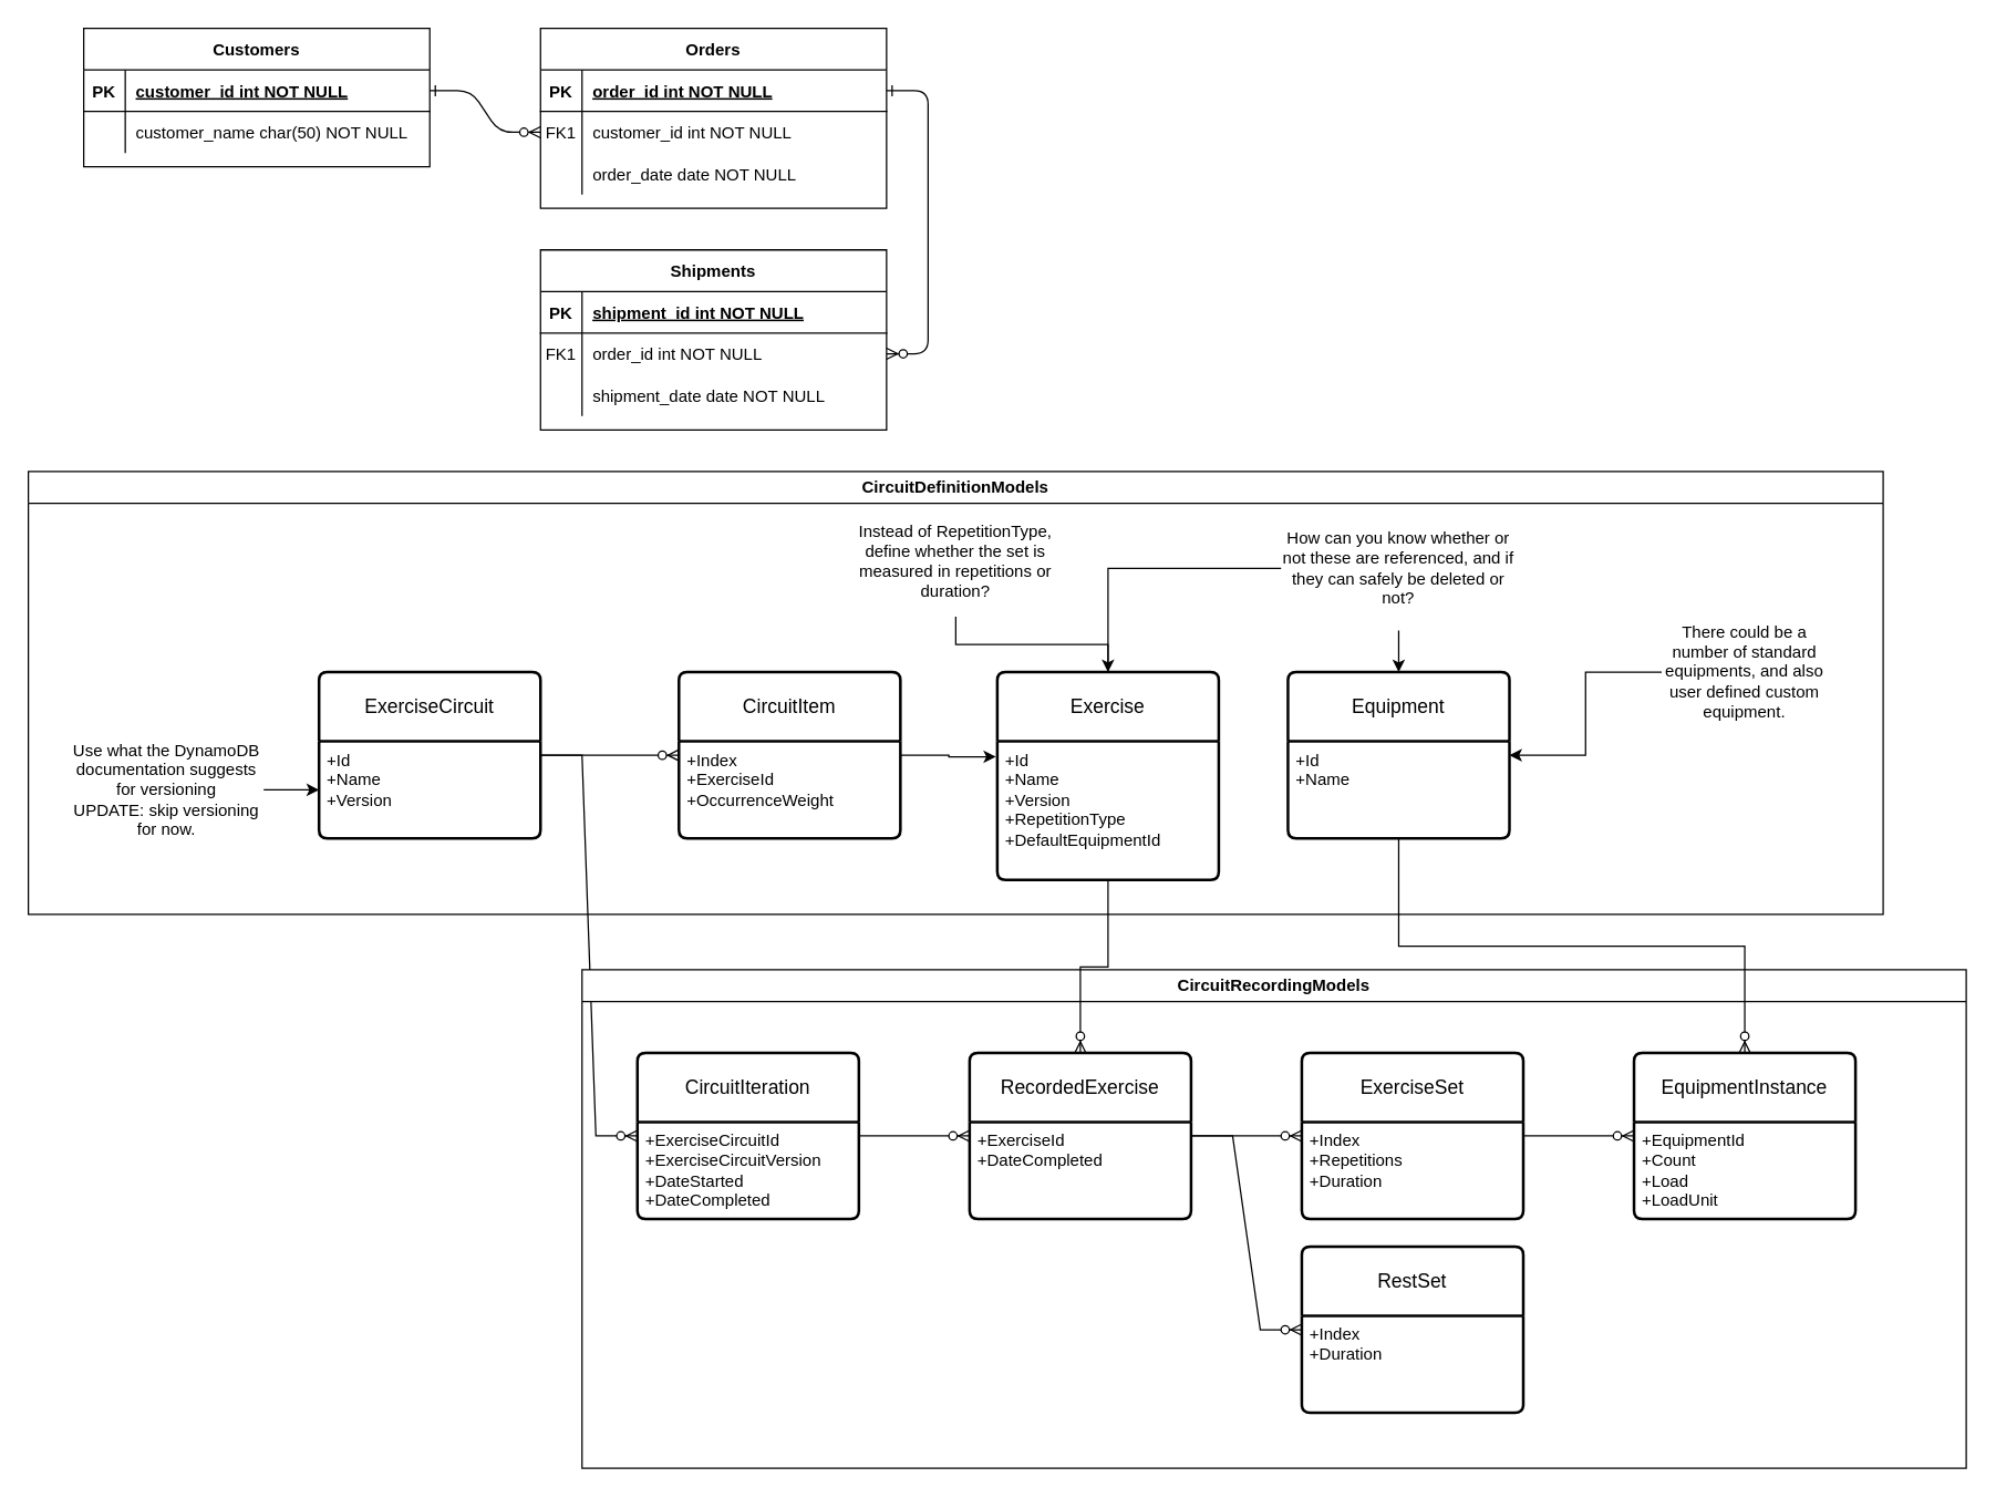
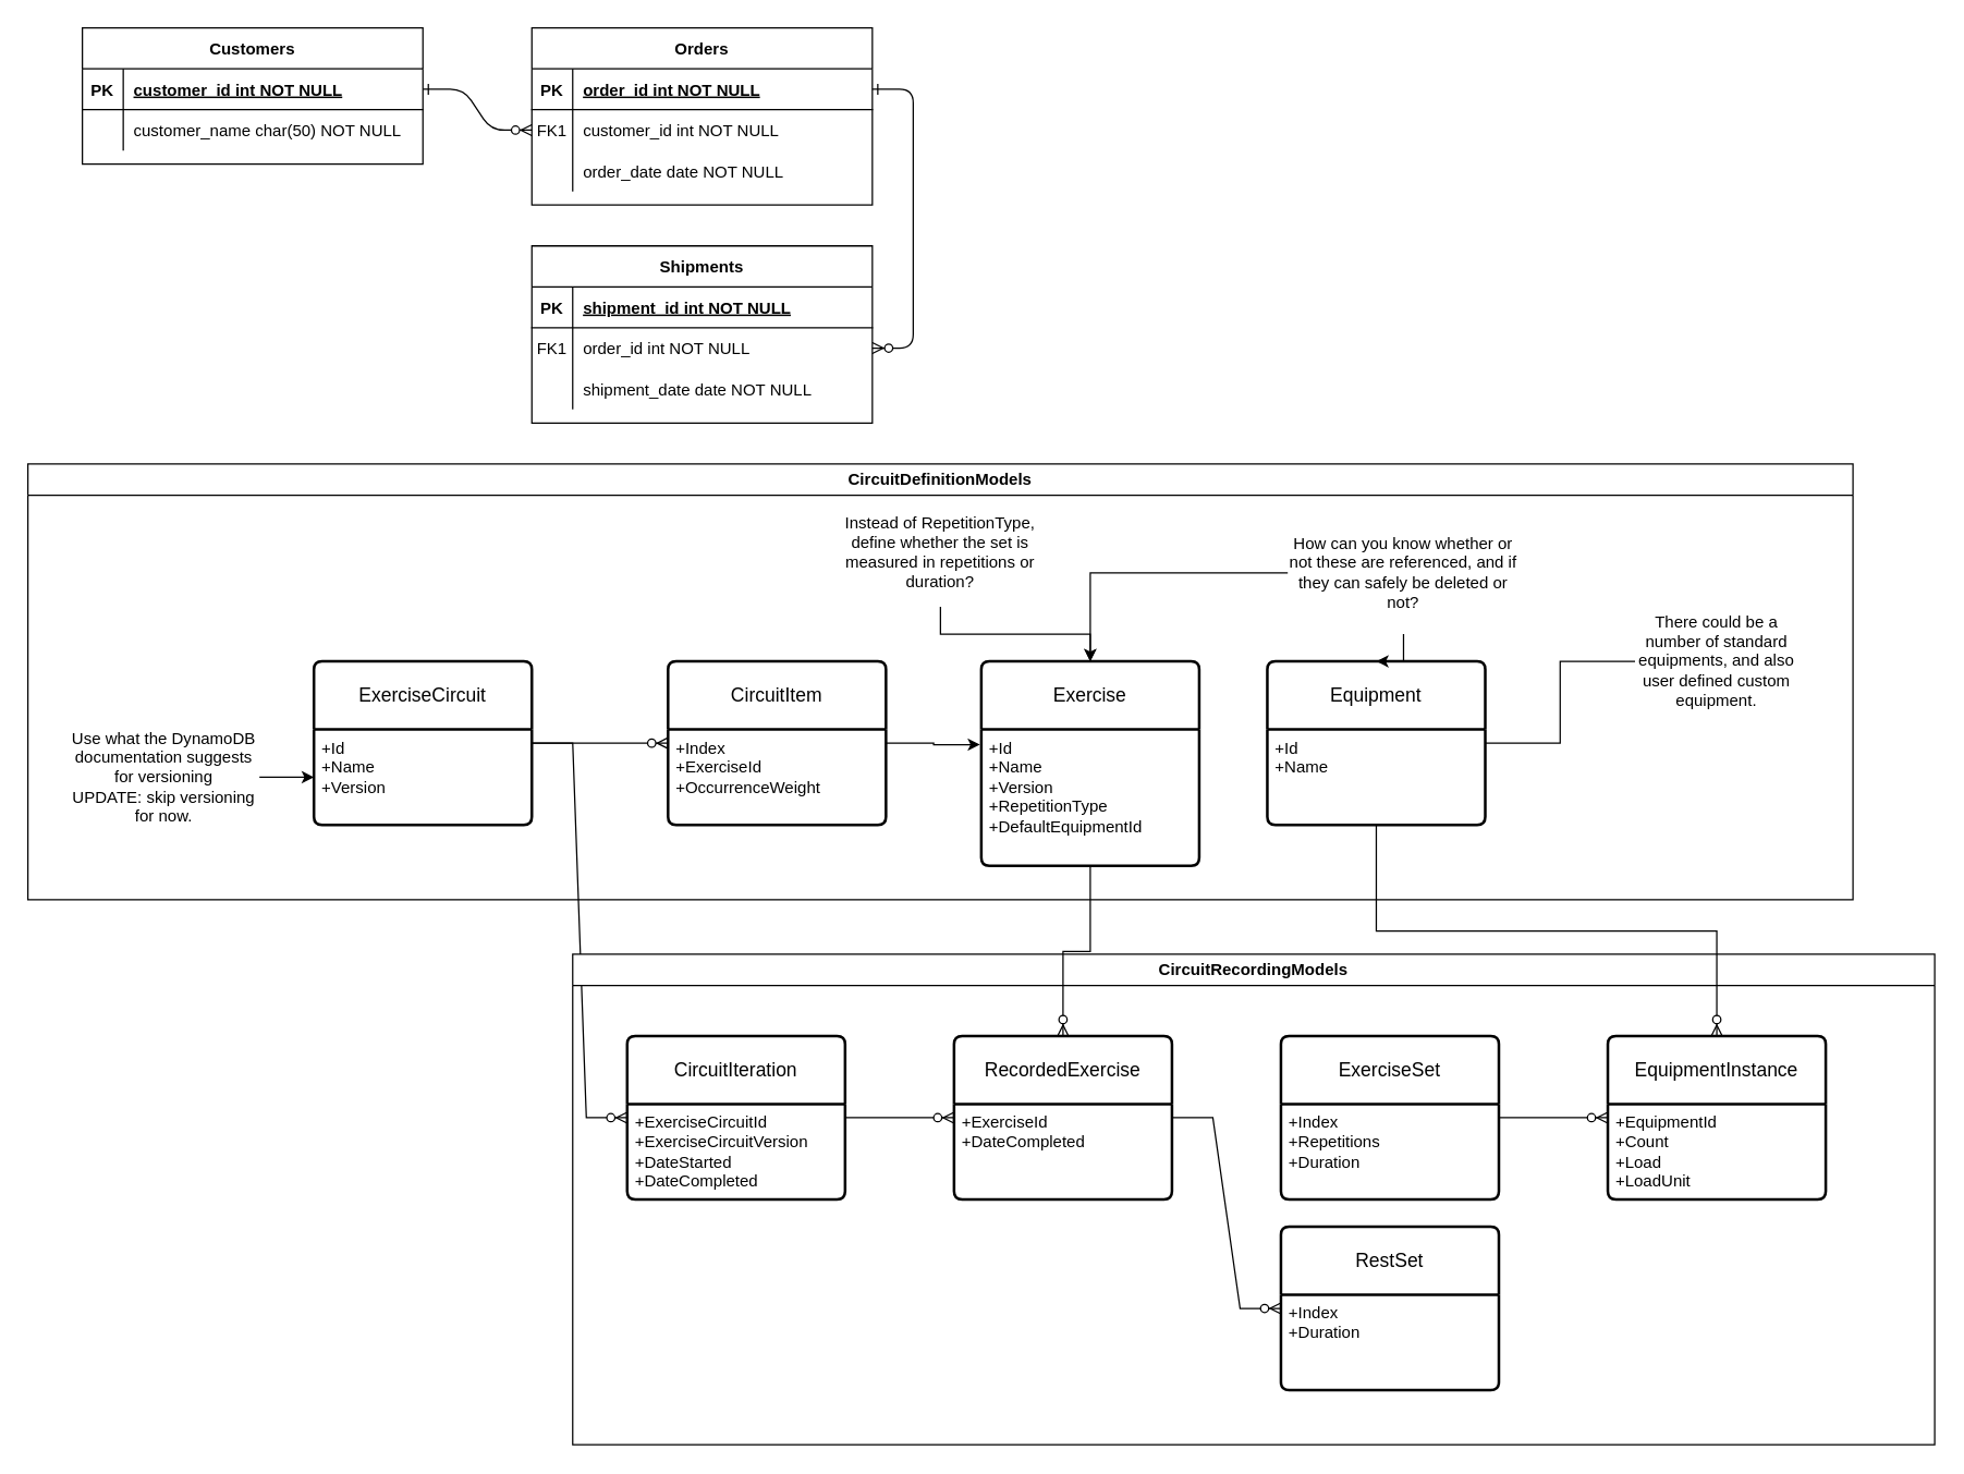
- <mxCell id="49" value="How can you know whether or not these are referenced, and if they can safely be deleted or not?" style="text;html=1;strokeColor=none;fillColor=none;align=center;verticalAlign=middle;whiteSpace=wrap;rounded=0;" vertex="1" parent="32"><mxGeometry x="905" y="25" width="170" height="90" as="geometry" /></mxCell>
+ <mxCell id="49" value="How can you know whether or not these are referenced, and if they can safely be deleted or not?" style="text;html=1;strokeColor=none;fillColor=none;align=center;verticalAlign=middle;whiteSpace=wrap;rounded=0;" vertex="1" parent="32"><mxGeometry x="925" y="35" width="170" height="90" as="geometry" /></mxCell>
- <mxCell id="45" style="edgeStyle=orthogonalEdgeStyle;rounded=0;orthogonalLoop=1;jettySize=auto;html=1;endArrow=none;" parent="32" source="46" target="33" edge="1"><mxGeometry relative="1" as="geometry" /></mxCell>
+ <mxCell id="45" style="edgeStyle=orthogonalEdgeStyle;rounded=0;orthogonalLoop=1;jettySize=auto;html=1;" parent="32" source="46" target="33" edge="1"><mxGeometry relative="1" as="geometry" /></mxCell>
- <mxCell id="47" style="edgeStyle=orthogonalEdgeStyle;rounded=0;orthogonalLoop=1;jettySize=auto;html=1;" parent="32" source="48" target="43" edge="1"><mxGeometry relative="1" as="geometry" /></mxCell>
+ <mxCell id="47" style="edgeStyle=orthogonalEdgeStyle;rounded=0;orthogonalLoop=1;jettySize=auto;html=1;endArrow=none;" parent="32" source="48" target="43" edge="1"><mxGeometry relative="1" as="geometry" /></mxCell>
- <mxCell id="60" value="" style="edgeStyle=entityRelationEdgeStyle;fontSize=12;html=1;endArrow=ERzeroToMany;endFill=1;rounded=0;" parent="52" source="55" target="58" edge="1"><mxGeometry width="100" height="100" relative="1" as="geometry"><mxPoint x="530" y="320" as="sourcePoint" /><mxPoint x="630" y="220" as="targetPoint" /></mxGeometry></mxCell>
